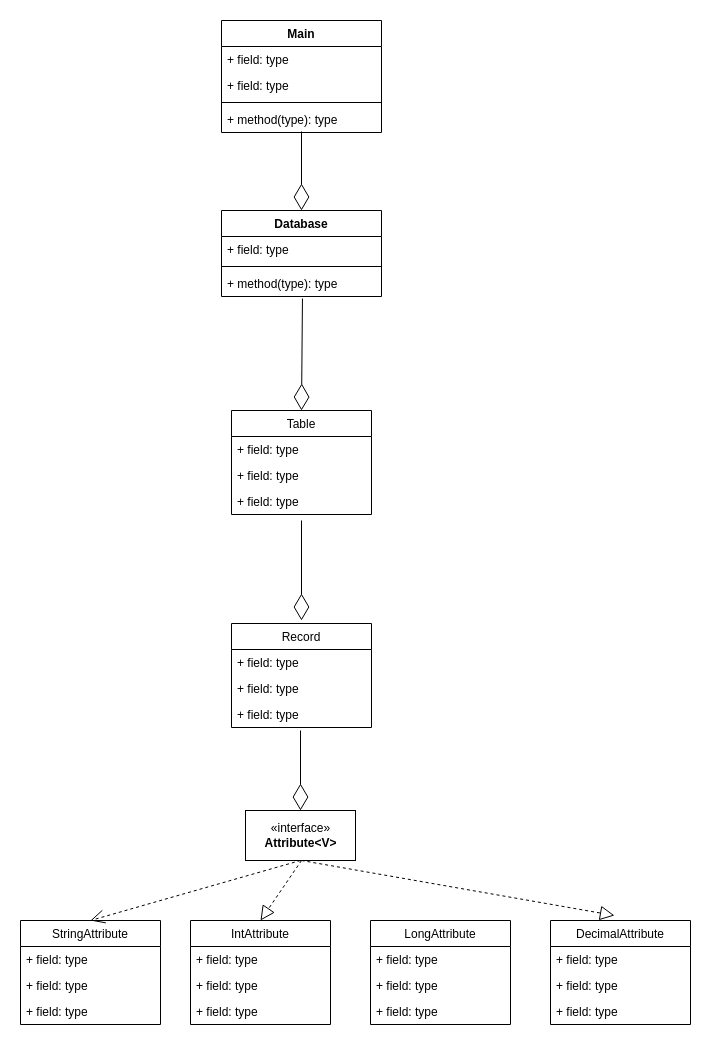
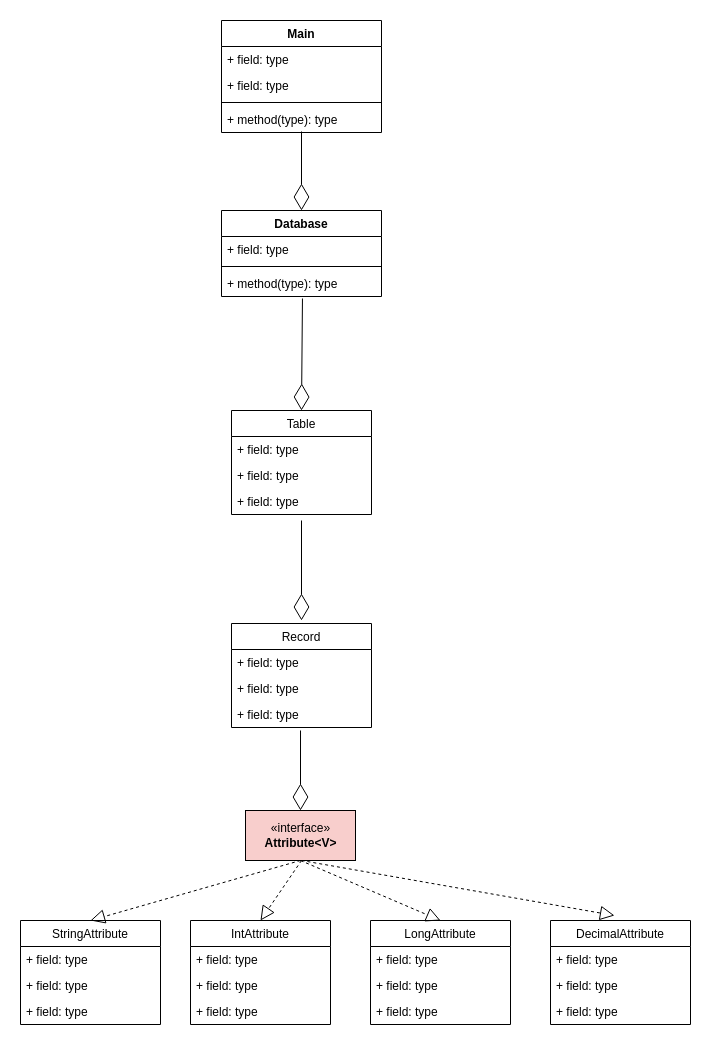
- <mxCell id="23" value="«interface»&lt;br&gt;&lt;b&gt;Attribute&amp;lt;V&amp;gt;&lt;/b&gt;" style="html=1;" vertex="1" parent="1"><mxGeometry x="245" y="810" width="110" height="50" as="geometry" /></mxCell>
+ <mxCell id="23" value="«interface»&lt;br&gt;&lt;b&gt;Attribute&amp;lt;V&amp;gt;&lt;/b&gt;" style="html=1;fillColor=#f8cecc;" vertex="1" parent="1"><mxGeometry x="245" y="810" width="110" height="50" as="geometry" /></mxCell>
+ <mxCell id="41" value="" style="endArrow=block;dashed=1;endFill=0;endSize=12;html=1;rounded=0;entryX=0.5;entryY=0;entryDx=0;entryDy=0;exitX=0.5;exitY=1;exitDx=0;exitDy=0;" edge="1" parent="1" source="23" target="28"><mxGeometry width="160" relative="1" as="geometry"><mxPoint x="271" y="870" as="sourcePoint" /><mxPoint x="431" y="870" as="targetPoint" /></mxGeometry></mxCell>
- <mxCell id="39" value="" style="endArrow=open;dashed=1;endFill=0;endSize=12;html=1;rounded=0;entryX=0.5;entryY=0;entryDx=0;entryDy=0;exitX=0.5;exitY=1;exitDx=0;exitDy=0;" edge="1" parent="1" source="23" target="19"><mxGeometry width="160" relative="1" as="geometry"><mxPoint x="271" y="870" as="sourcePoint" /><mxPoint x="431" y="870" as="targetPoint" /></mxGeometry></mxCell>
+ <mxCell id="39" value="" style="endArrow=block;dashed=1;endFill=0;endSize=12;html=1;rounded=0;entryX=0.5;entryY=0;entryDx=0;entryDy=0;exitX=0.5;exitY=1;exitDx=0;exitDy=0;" edge="1" parent="1" source="23" target="19"><mxGeometry width="160" relative="1" as="geometry"><mxPoint x="271" y="870" as="sourcePoint" /><mxPoint x="431" y="870" as="targetPoint" /></mxGeometry></mxCell>
